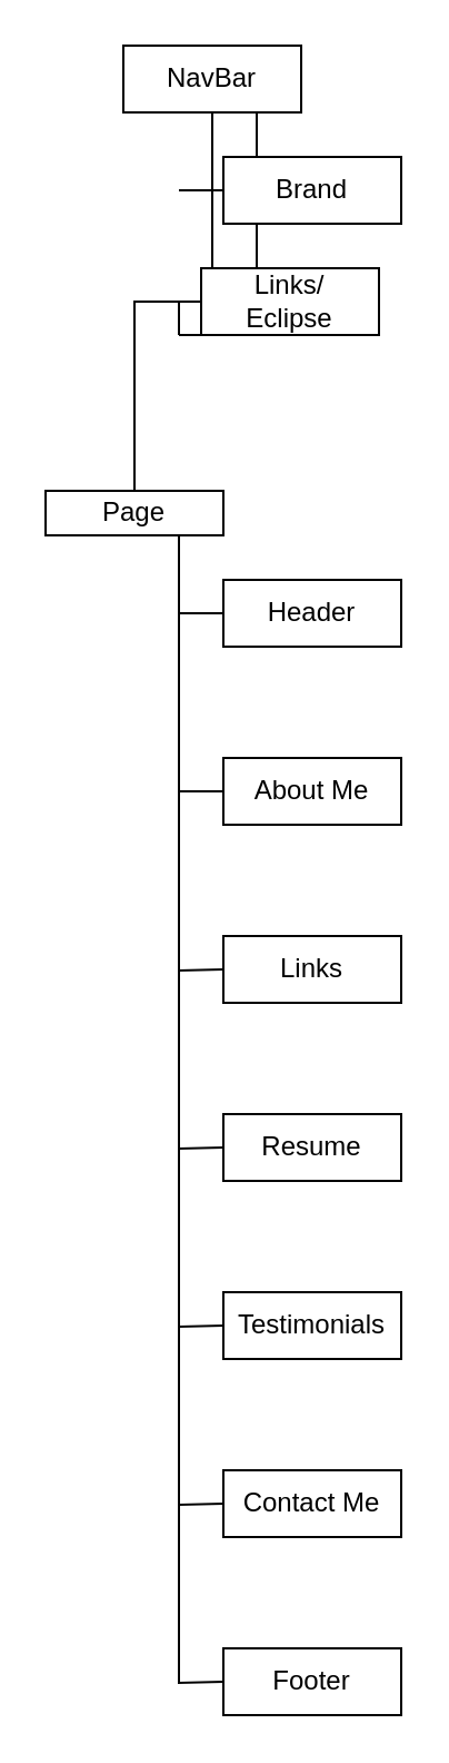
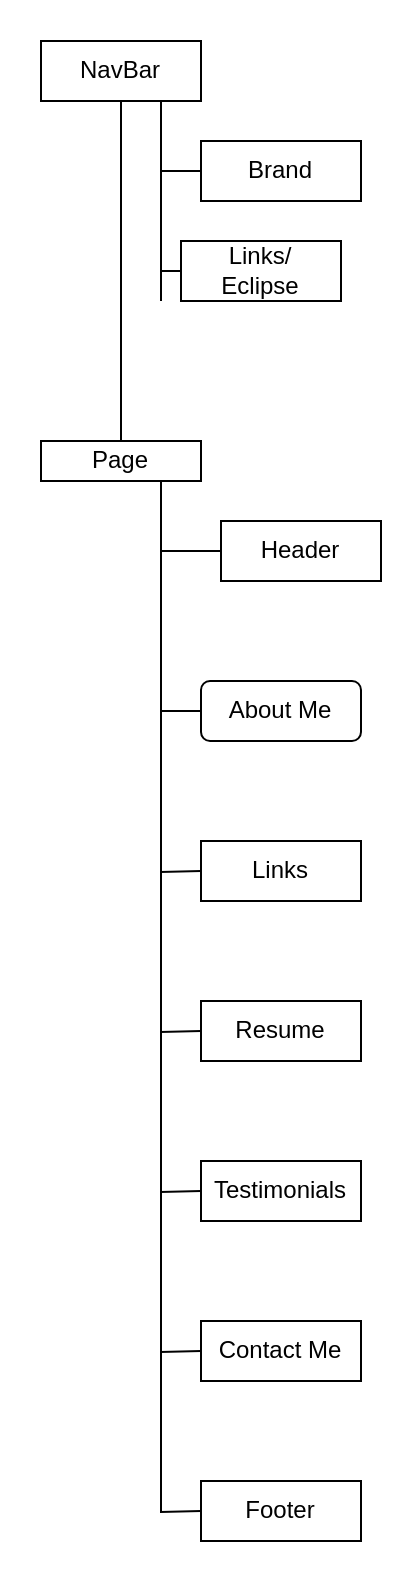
- <mxCell id="4" value="NavBar" style="rounded=0;whiteSpace=wrap;html=1;" vertex="1" parent="1"><mxGeometry x="55" y="20" width="80" height="30" as="geometry" /></mxCell>
+ <mxCell id="4" value="NavBar" style="rounded=0;whiteSpace=wrap;html=1;" vertex="1" parent="1"><mxGeometry x="20" y="20" width="80" height="30" as="geometry" /></mxCell>
- <mxCell id="11" value="Header" style="rounded=0;whiteSpace=wrap;html=1;" vertex="1" parent="1"><mxGeometry x="100" y="260" width="80" height="30" as="geometry" /></mxCell>
+ <mxCell id="11" value="Header" style="rounded=0;whiteSpace=wrap;html=1;" vertex="1" parent="1"><mxGeometry x="110" y="260" width="80" height="30" as="geometry" /></mxCell>
- <mxCell id="13" value="About Me" style="rounded=0;whiteSpace=wrap;html=1;" vertex="1" parent="1"><mxGeometry x="100" y="340" width="80" height="30" as="geometry" /></mxCell>
+ <mxCell id="13" value="About Me" style="whiteSpace=wrap;html=1;rounded=1;" vertex="1" parent="1"><mxGeometry x="100" y="340" width="80" height="30" as="geometry" /></mxCell>
